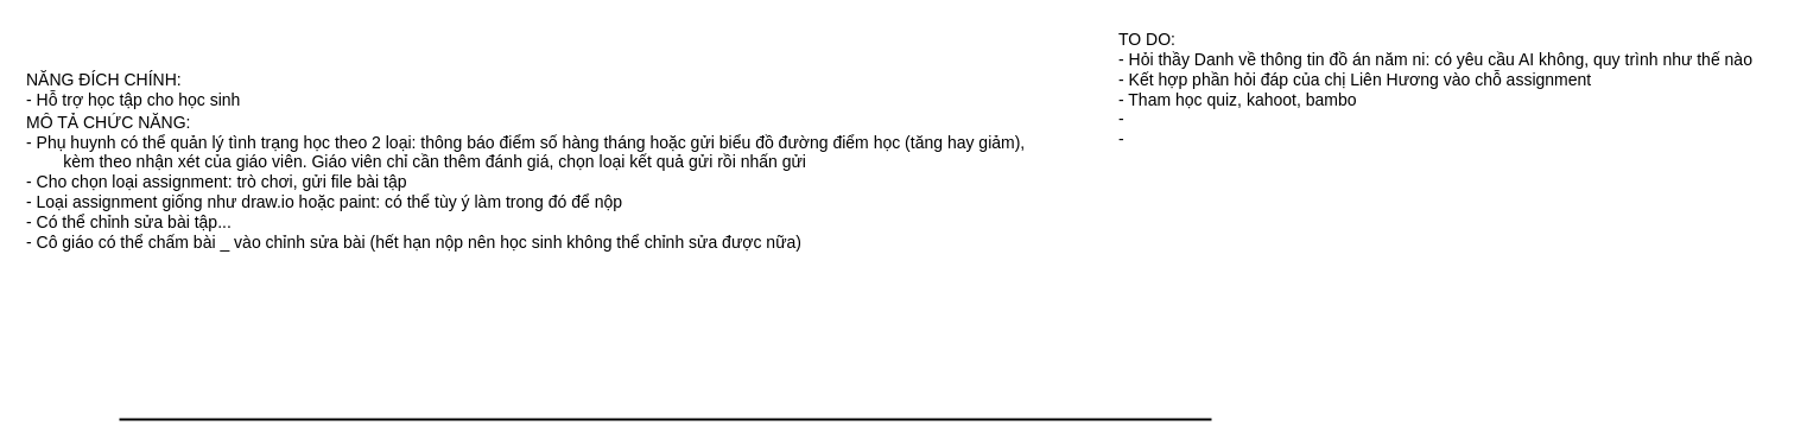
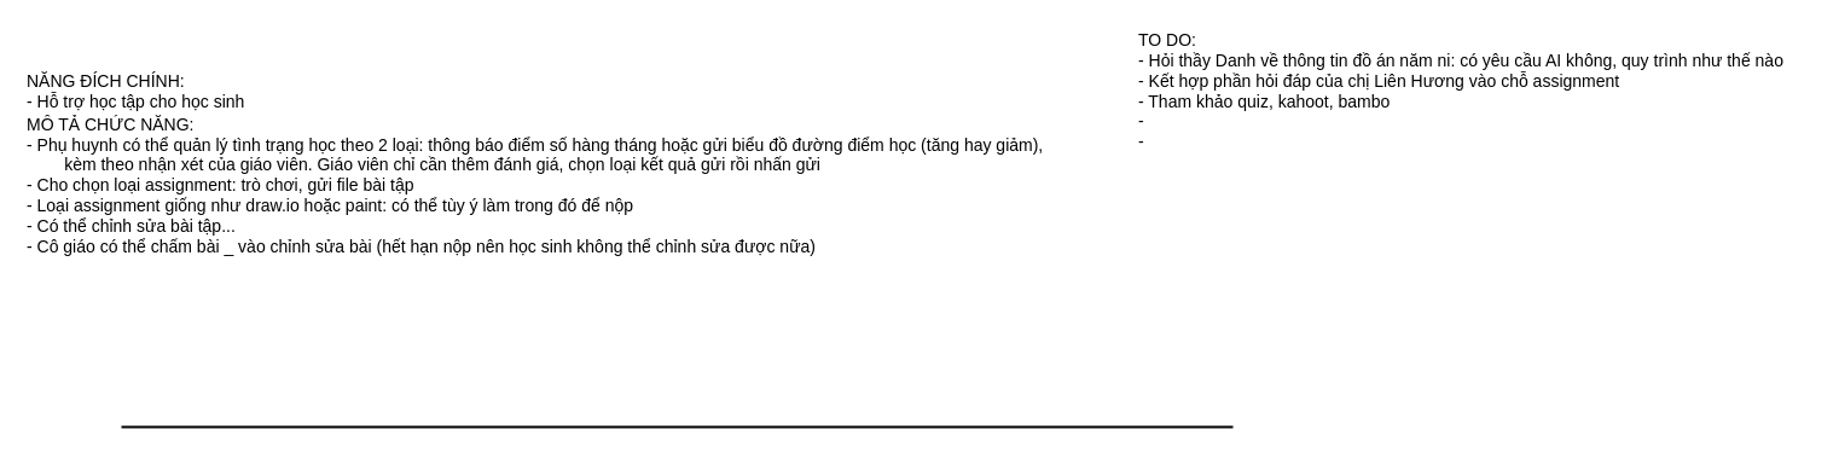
- <mxCell id="4" value="TO DO:&amp;nbsp;&lt;br&gt;- Hỏi thầy Danh về thông tin đồ án năm ni: có yêu cầu AI không, quy trình như thế nào&lt;br&gt;- Kết hợp phần hỏi đáp của chị Liên Hương vào chỗ assignment&lt;br&gt;- Tham học quiz, kahoot, bambo&lt;br&gt;-&amp;nbsp;&lt;br&gt;-&amp;nbsp;" style="text;html=1;align=left;verticalAlign=middle;resizable=0;points=[];autosize=1;strokeColor=none;fillColor=none;fontSize=14;fontFamily=Helvetica;" vertex="1" parent="1"><mxGeometry x="940" y="20" width="560" height="110" as="geometry" /></mxCell>
+ <mxCell id="4" value="TO DO:&amp;nbsp;&lt;br&gt;- Hỏi thầy Danh về thông tin đồ án năm ni: có yêu cầu AI không, quy trình như thế nào&lt;br&gt;- Kết hợp phần hỏi đáp của chị Liên Hương vào chỗ assignment&lt;br&gt;- Tham khảo quiz, kahoot, bambo&lt;br&gt;-&amp;nbsp;&lt;br&gt;-&amp;nbsp;" style="text;html=1;align=left;verticalAlign=middle;resizable=0;points=[];autosize=1;strokeColor=none;fillColor=none;fontSize=14;fontFamily=Helvetica;" vertex="1" parent="1"><mxGeometry x="940" y="20" width="560" height="110" as="geometry" /></mxCell>
